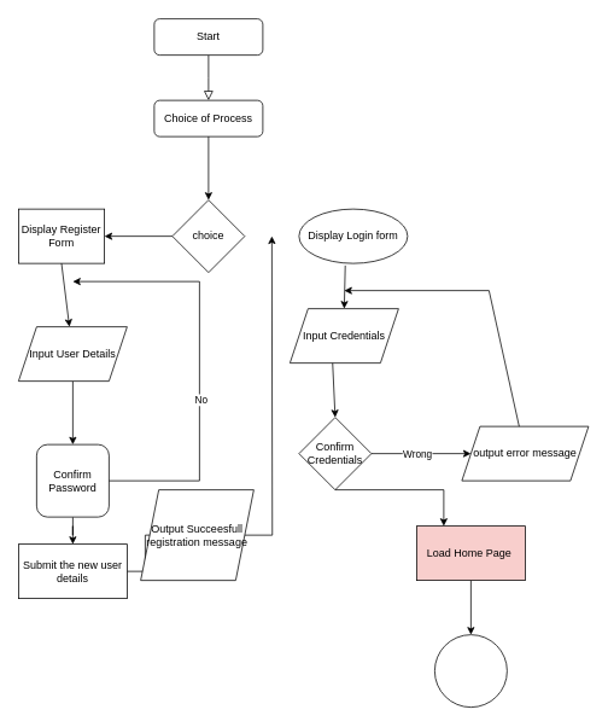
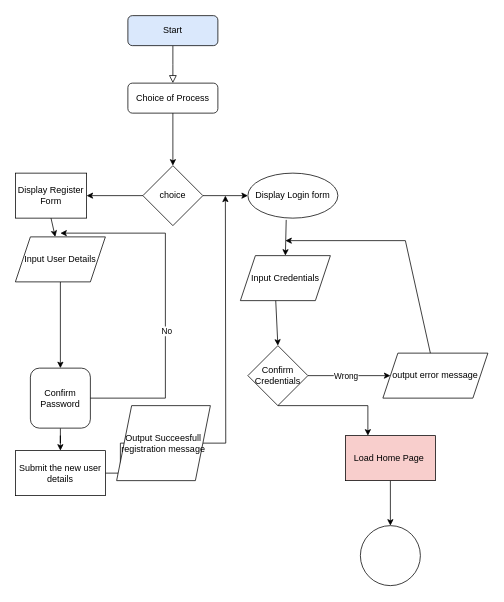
- <mxCell id="3" value="Start" style="rounded=1;whiteSpace=wrap;html=1;fontSize=12;glass=0;strokeWidth=1;shadow=0;" parent="1" vertex="1"><mxGeometry x="170" y="20" width="120" height="40" as="geometry" /></mxCell>
+ <mxCell id="3" value="Start" style="rounded=1;whiteSpace=wrap;html=1;fontSize=12;glass=0;strokeWidth=1;shadow=0;fillColor=#dae8fc;" parent="1" vertex="1"><mxGeometry x="170" y="20" width="120" height="40" as="geometry" /></mxCell>
+ <mxCell id="6" value="" style="edgeStyle=orthogonalEdgeStyle;rounded=0;orthogonalLoop=1;jettySize=auto;html=1;" edge="1" parent="1" source="7" target="8"><mxGeometry relative="1" as="geometry" /></mxCell>
- <mxCell id="21" value="Input User Details" style="shape=parallelogram;perimeter=parallelogramPerimeter;whiteSpace=wrap;html=1;fixedSize=1;" vertex="1" parent="1"><mxGeometry x="20" y="360" width="120" height="60" as="geometry" /></mxCell>
+ <mxCell id="21" value="Input User Details" style="shape=parallelogram;perimeter=parallelogramPerimeter;whiteSpace=wrap;html=1;fixedSize=1;" vertex="1" parent="1"><mxGeometry x="20" y="315" width="120" height="60" as="geometry" /></mxCell>
